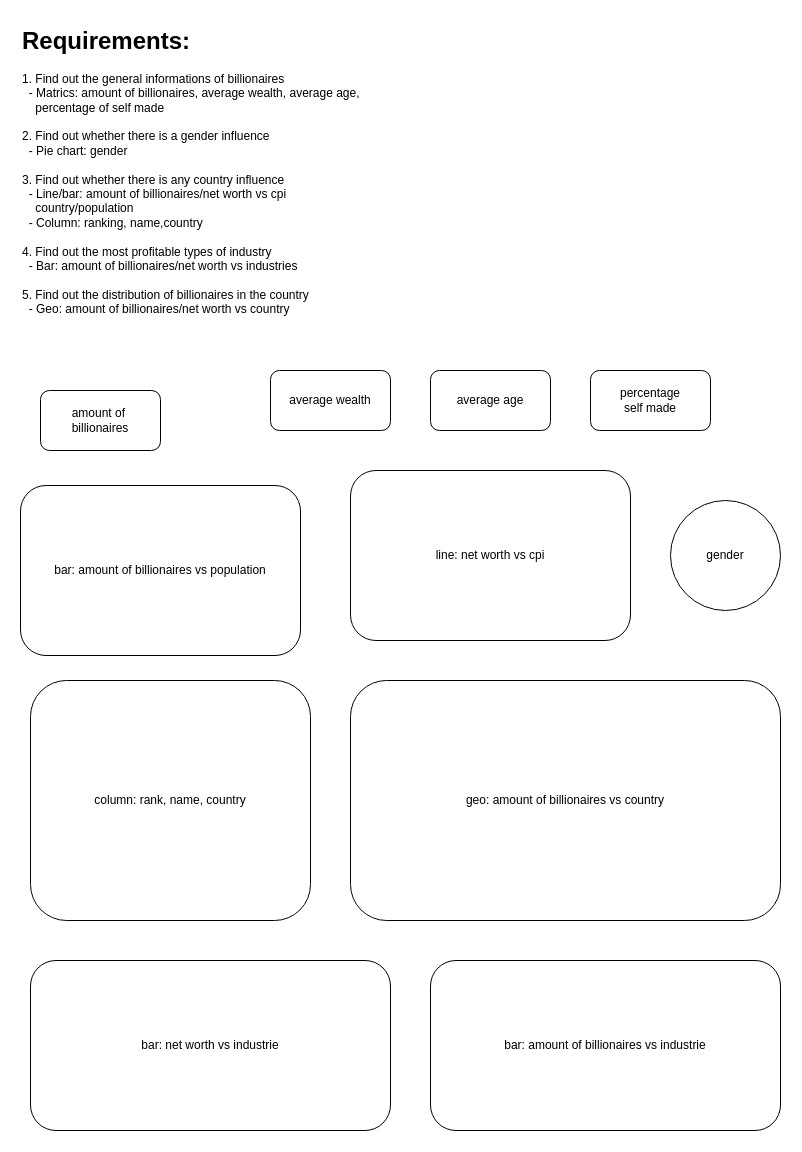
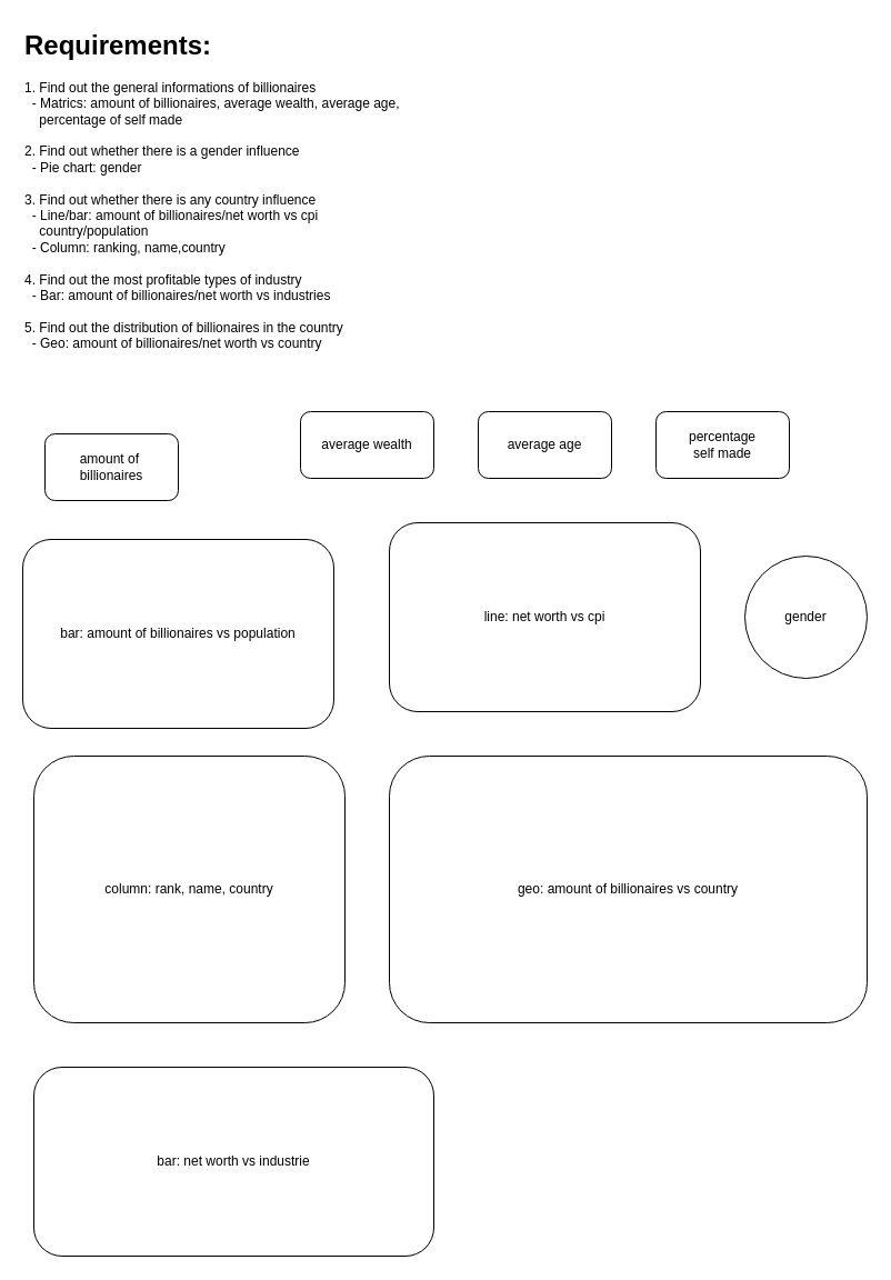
- <mxCell id="13" value="&lt;font style=&quot;text-align: left;&quot;&gt;bar: amount of billionaires&lt;/font&gt;&lt;span style=&quot;text-align: left; background-color: initial;&quot;&gt;&amp;nbsp;vs industrie&lt;/span&gt;" style="rounded=1;whiteSpace=wrap;html=1;" vertex="1" parent="1"><mxGeometry x="430" y="960" width="350" height="170" as="geometry" /></mxCell>
